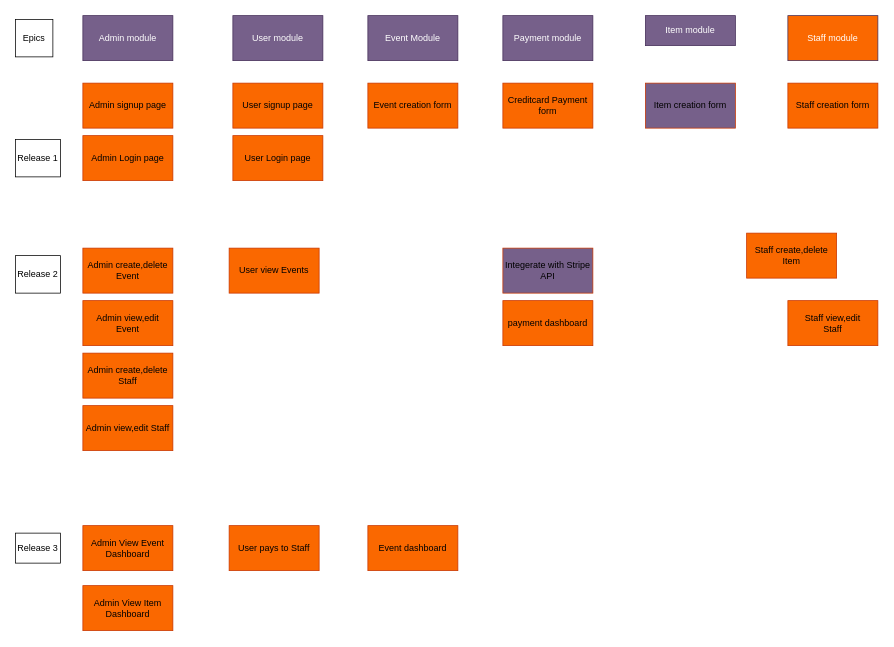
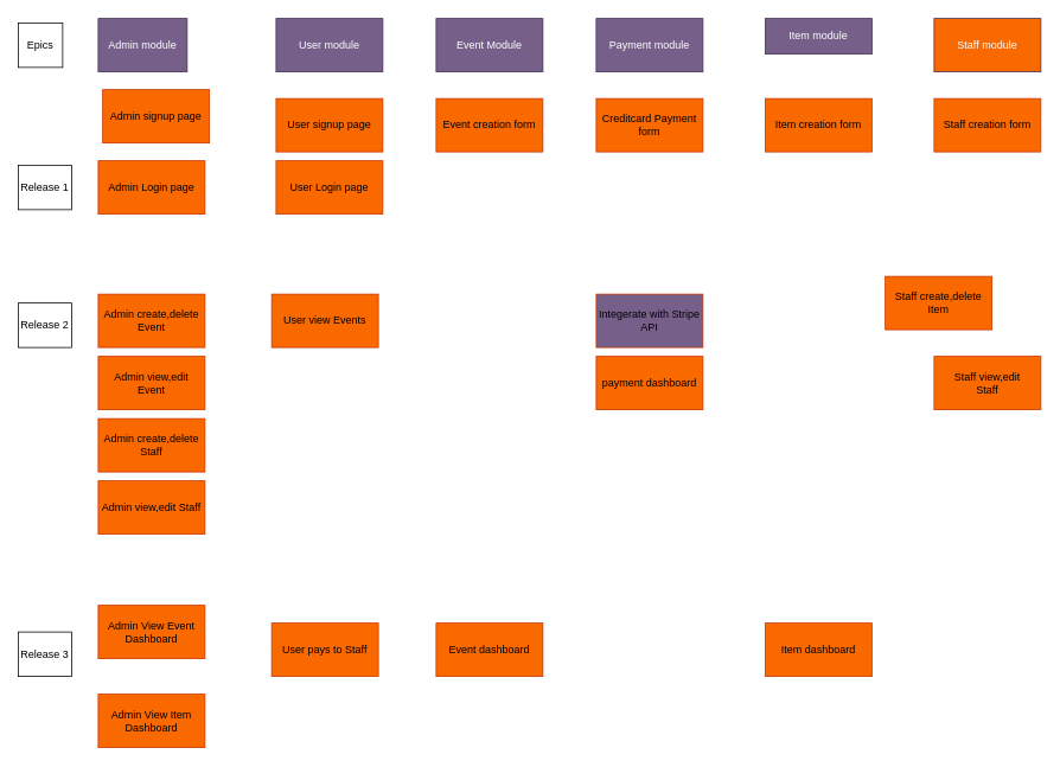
- <mxCell id="2" value="Admin module" style="rounded=0;whiteSpace=wrap;html=1;fillColor=#76608a;strokeColor=#432D57;fontColor=#ffffff;" parent="1" vertex="1"><mxGeometry x="110" y="20" width="120" height="60" as="geometry" /></mxCell>
+ <mxCell id="2" value="Admin module" style="rounded=0;whiteSpace=wrap;html=1;fillColor=#76608a;strokeColor=#432D57;fontColor=#ffffff;" parent="1" vertex="1"><mxGeometry x="110" y="20" width="100" height="60" as="geometry" /></mxCell>
- <mxCell id="7" value="Admin signup page" style="rounded=0;whiteSpace=wrap;html=1;fillColor=#fa6800;fontColor=#000000;strokeColor=#C73500;" parent="1" vertex="1"><mxGeometry x="110" y="110" width="120" height="60" as="geometry" /></mxCell>
+ <mxCell id="7" value="Admin signup page" style="rounded=0;whiteSpace=wrap;html=1;fillColor=#fa6800;fontColor=#000000;strokeColor=#C73500;" parent="1" vertex="1"><mxGeometry x="115" y="100" width="120" height="60" as="geometry" /></mxCell>
- <mxCell id="17" value="Item creation form" style="rounded=0;whiteSpace=wrap;html=1;fillColor=#76608a;fontColor=#000000;strokeColor=#C73500;" parent="1" vertex="1"><mxGeometry x="860" y="110" width="120" height="60" as="geometry" /></mxCell>
+ <mxCell id="17" value="Item creation form" style="rounded=0;whiteSpace=wrap;html=1;fillColor=#fa6800;fontColor=#000000;strokeColor=#C73500;" parent="1" vertex="1"><mxGeometry x="860" y="110" width="120" height="60" as="geometry" /></mxCell>
- <mxCell id="29" value="Release 3" style="rounded=0;whiteSpace=wrap;html=1;" parent="1" vertex="1"><mxGeometry x="20" y="710" width="60" height="40" as="geometry" /></mxCell>
+ <mxCell id="29" value="Release 3" style="rounded=0;whiteSpace=wrap;html=1;" parent="1" vertex="1"><mxGeometry x="20" y="710" width="60" height="50" as="geometry" /></mxCell>
- <mxCell id="30" value="Admin View Event&lt;br&gt;Dashboard" style="rounded=0;whiteSpace=wrap;html=1;fillColor=#fa6800;fontColor=#000000;strokeColor=#C73500;" parent="1" vertex="1"><mxGeometry x="110" y="700" width="120" height="60" as="geometry" /></mxCell>
+ <mxCell id="30" value="Admin View Event&lt;br&gt;Dashboard" style="rounded=0;whiteSpace=wrap;html=1;fillColor=#fa6800;fontColor=#000000;strokeColor=#C73500;" parent="1" vertex="1"><mxGeometry x="110" y="680" width="120" height="60" as="geometry" /></mxCell>
+ <mxCell id="28" value="Item dashboard" style="rounded=0;whiteSpace=wrap;html=1;fillColor=#fa6800;fontColor=#000000;strokeColor=#C73500;" parent="1" vertex="1"><mxGeometry x="860" y="700" width="120" height="60" as="geometry" /></mxCell>
